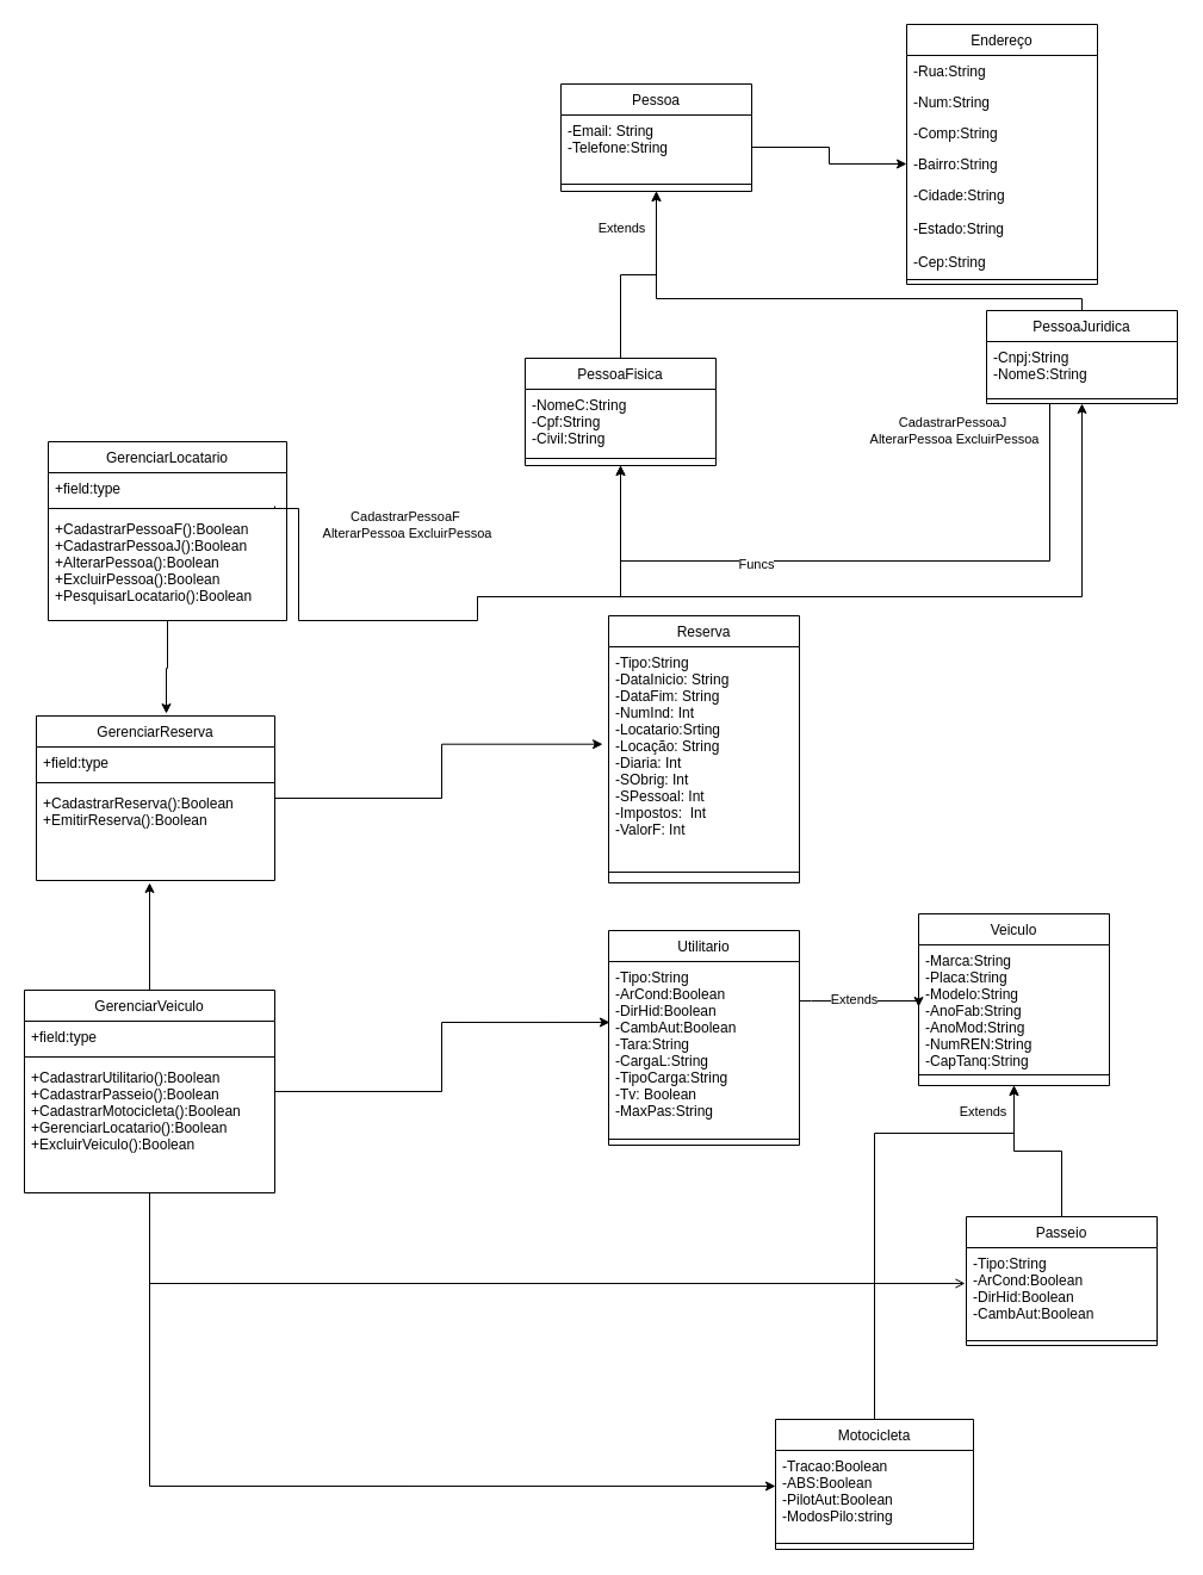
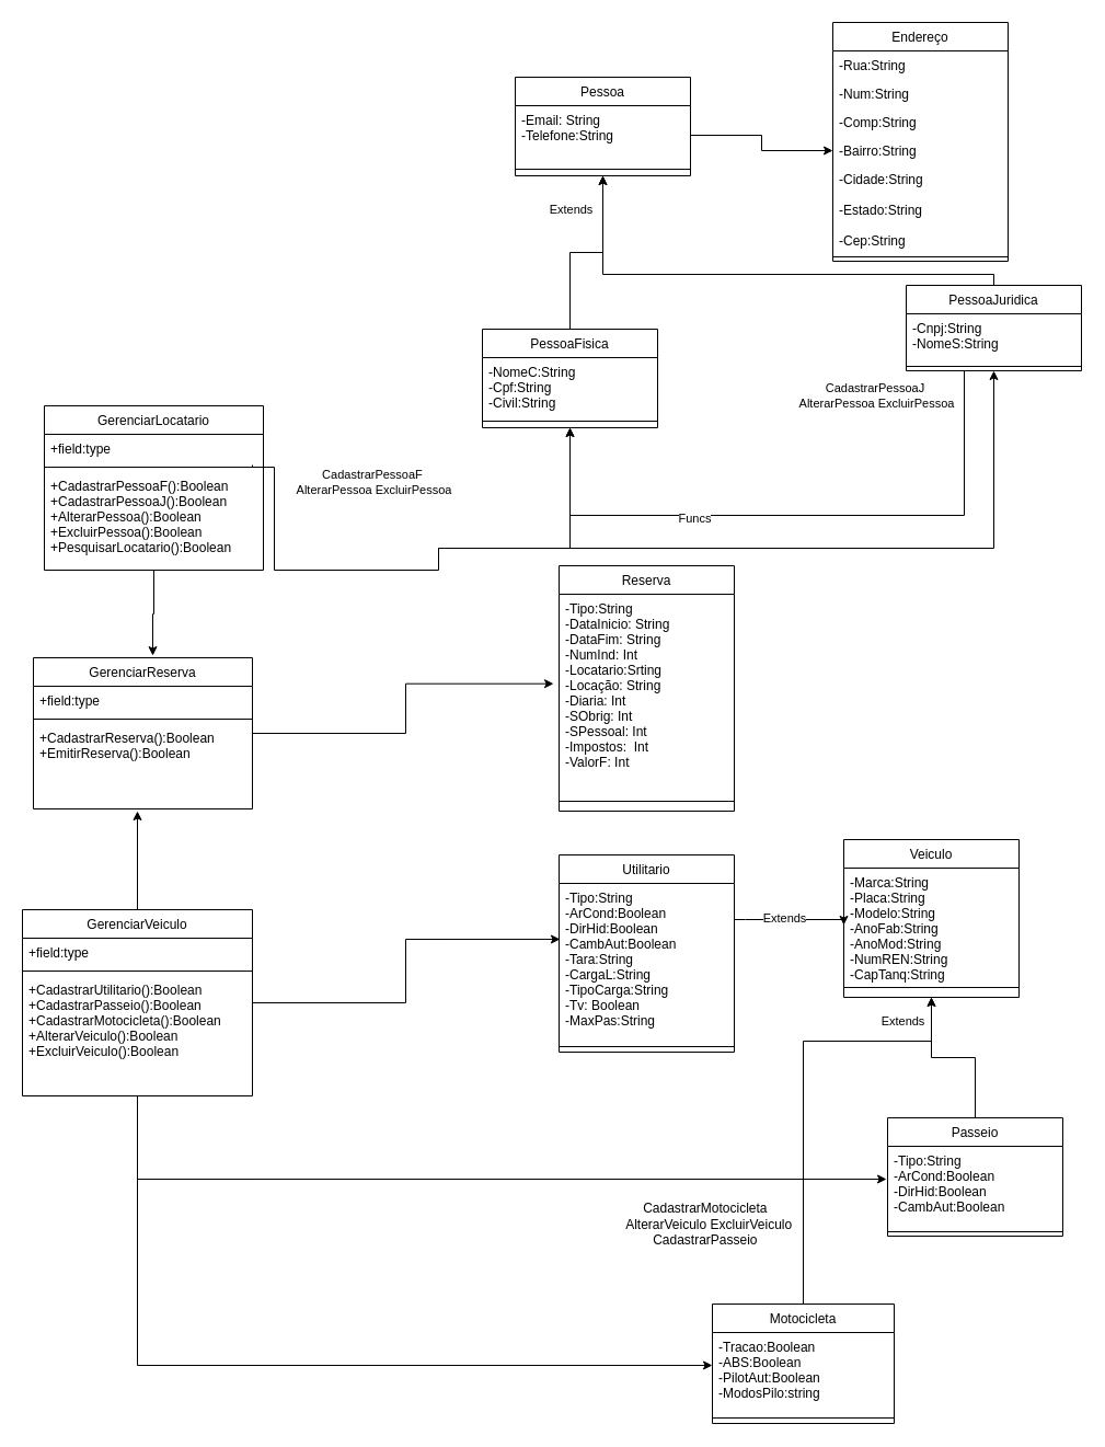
- <mxCell id="51" value="+CadastrarUtilitario():Boolean&#10;+CadastrarPasseio():Boolean&#10;+CadastrarMotocicleta():Boolean&#10;+GerenciarLocatario():Boolean&#10;+ExcluirVeiculo():Boolean" style="text;align=left;verticalAlign=top;spacingLeft=4;spacingRight=4;overflow=hidden;rotatable=0;points=[[0,0.5],[1,0.5]];portConstraint=eastwest;" vertex="1" parent="48"><mxGeometry y="60" width="210" height="110" as="geometry" /></mxCell>
+ <mxCell id="51" value="+CadastrarUtilitario():Boolean&#10;+CadastrarPasseio():Boolean&#10;+CadastrarMotocicleta():Boolean&#10;+AlterarVeiculo():Boolean&#10;+ExcluirVeiculo():Boolean" style="text;align=left;verticalAlign=top;spacingLeft=4;spacingRight=4;overflow=hidden;rotatable=0;points=[[0,0.5],[1,0.5]];portConstraint=eastwest;" vertex="1" parent="48"><mxGeometry y="60" width="210" height="110" as="geometry" /></mxCell>
- <mxCell id="46" style="edgeStyle=orthogonalEdgeStyle;rounded=0;orthogonalLoop=1;jettySize=auto;html=1;entryX=-0.006;entryY=0.405;entryDx=0;entryDy=0;entryPerimeter=0;endArrow=open;" edge="1" parent="1" source="48" target="33"><mxGeometry relative="1" as="geometry" /></mxCell>
+ <mxCell id="46" style="edgeStyle=orthogonalEdgeStyle;rounded=0;orthogonalLoop=1;jettySize=auto;html=1;entryX=-0.006;entryY=0.405;entryDx=0;entryDy=0;entryPerimeter=0;" edge="1" parent="1" source="48" target="33"><mxGeometry relative="1" as="geometry" /></mxCell>
+ <mxCell id="66" value="&lt;span style=&quot;text-align: left&quot;&gt;&lt;br&gt;&lt;/span&gt;&lt;span style=&quot;text-align: left&quot;&gt;CadastrarMotocicleta&amp;nbsp;&lt;/span&gt;&lt;span style=&quot;text-align: left&quot;&gt;&lt;br&gt;&amp;nbsp;AlterarVeiculo ExcluirVeiculo&lt;br&gt;&lt;/span&gt;&lt;span style=&quot;text-align: left&quot;&gt;CadastrarPasseio&amp;nbsp;&lt;/span&gt;" style="text;html=1;align=center;verticalAlign=middle;resizable=0;points=[];autosize=1;strokeColor=none;fillColor=none;" vertex="1" parent="1"><mxGeometry x="560" y="1080" width="170" height="60" as="geometry" /></mxCell>
